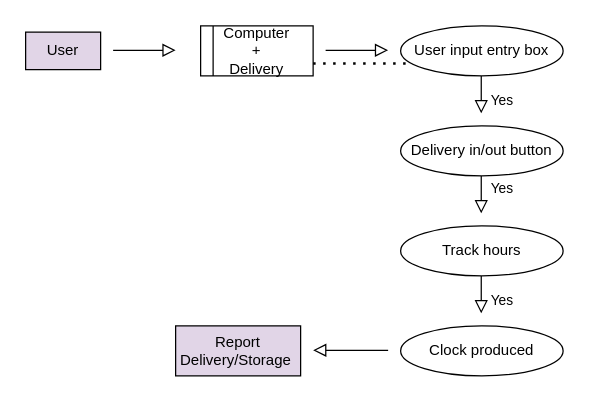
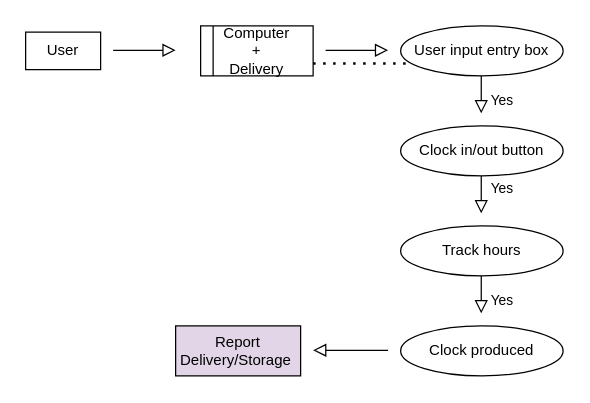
- <mxCell id="11" value="User" style="rounded=0;whiteSpace=wrap;html=1;fillColor=#e1d5e7;" vertex="1" parent="1"><mxGeometry x="20" y="25" width="60" height="30" as="geometry" /></mxCell>
+ <mxCell id="11" value="User" style="rounded=0;whiteSpace=wrap;html=1;" vertex="1" parent="1"><mxGeometry x="20" y="25" width="60" height="30" as="geometry" /></mxCell>
- <mxCell id="5" value="Delivery in/out button" style="ellipse;whiteSpace=wrap;html=1;" vertex="1" parent="1"><mxGeometry x="320" y="100" width="130" height="40" as="geometry" /></mxCell>
+ <mxCell id="5" value="Clock in/out button" style="ellipse;whiteSpace=wrap;html=1;" vertex="1" parent="1"><mxGeometry x="320" y="100" width="130" height="40" as="geometry" /></mxCell>
